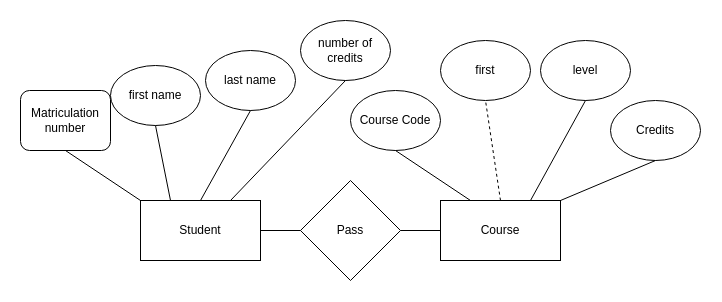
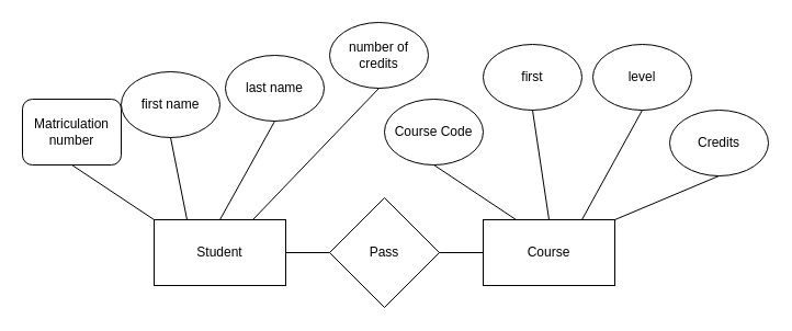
- <mxCell id="10" value="" style="endArrow=none;html=1;rounded=0;entryX=0.5;entryY=1;entryDx=0;entryDy=0;exitX=0.5;exitY=0;exitDx=0;exitDy=0;dashed=1;" parent="1" source="3" target="6" edge="1"><mxGeometry width="50" height="50" relative="1" as="geometry"><mxPoint x="470" y="160" as="sourcePoint" /><mxPoint x="520" y="110" as="targetPoint" /></mxGeometry></mxCell>
+ <mxCell id="10" value="" style="endArrow=none;html=1;rounded=0;entryX=0.5;entryY=1;entryDx=0;entryDy=0;exitX=0.5;exitY=0;exitDx=0;exitDy=0;" parent="1" source="3" target="6" edge="1"><mxGeometry width="50" height="50" relative="1" as="geometry"><mxPoint x="470" y="160" as="sourcePoint" /><mxPoint x="520" y="110" as="targetPoint" /></mxGeometry></mxCell>
